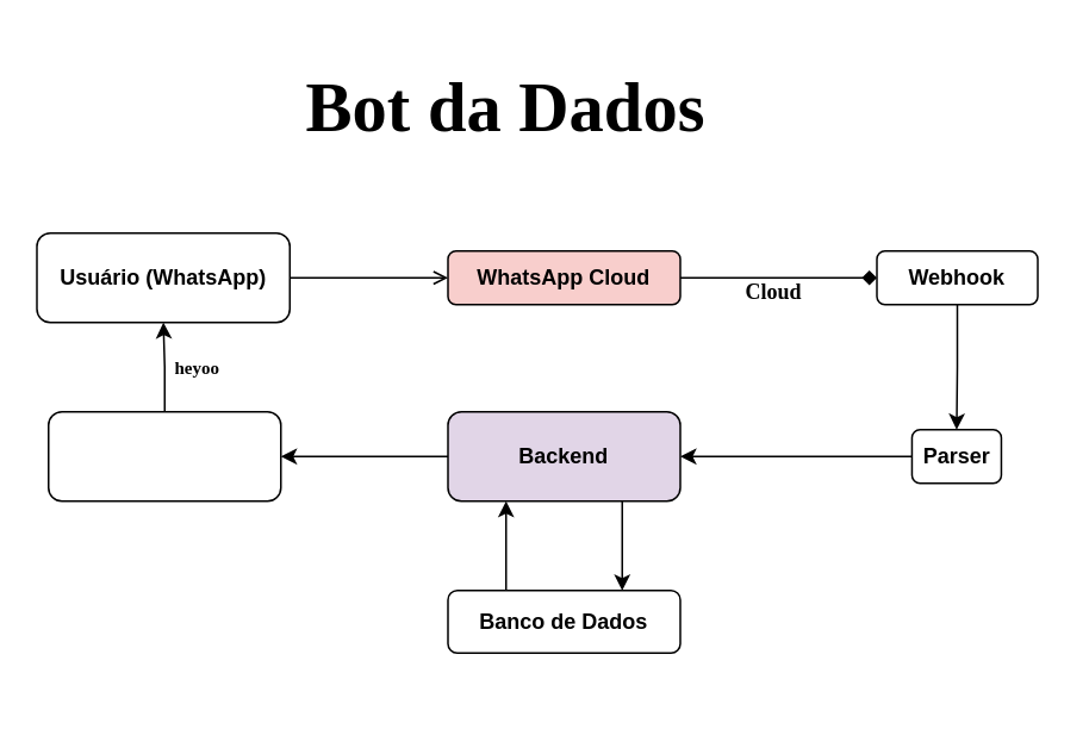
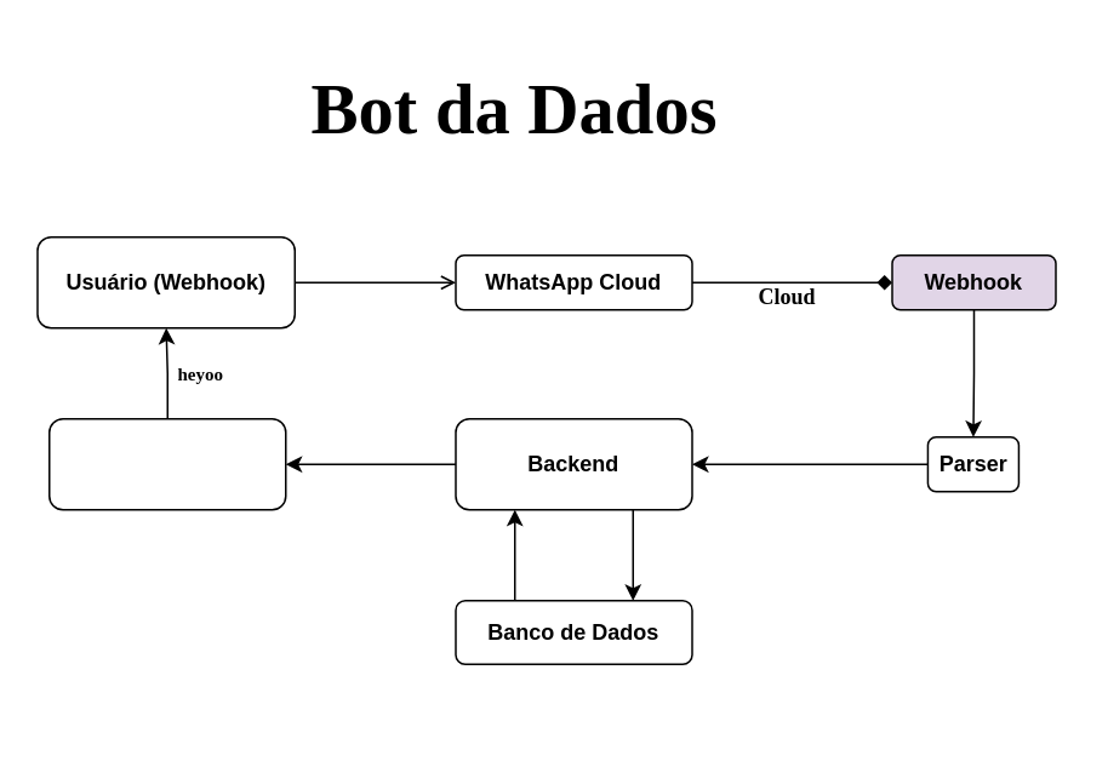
- <mxCell id="5" value="&lt;b&gt;&amp;nbsp;Usuário (WhatsApp)&amp;nbsp;&lt;/b&gt;" style="rounded=1;whiteSpace=wrap;html=1;" parent="1" vertex="1"><mxGeometry x="20" y="130" width="141.51" height="50" as="geometry" /></mxCell>
+ <mxCell id="5" value="&lt;b&gt;&amp;nbsp;Usuário (Webhook)&amp;nbsp;&lt;/b&gt;" style="rounded=1;whiteSpace=wrap;html=1;" parent="1" vertex="1"><mxGeometry x="20" y="130" width="141.51" height="50" as="geometry" /></mxCell>
- <mxCell id="8" value="&lt;b&gt;WhatsApp Cloud&lt;/b&gt;" style="rounded=1;whiteSpace=wrap;html=1;fillColor=#f8cecc;" parent="1" vertex="1"><mxGeometry x="250" y="140" width="130" height="30" as="geometry" /></mxCell>
+ <mxCell id="8" value="&lt;b&gt;WhatsApp Cloud&lt;/b&gt;" style="rounded=1;whiteSpace=wrap;html=1;" parent="1" vertex="1"><mxGeometry x="250" y="140" width="130" height="30" as="geometry" /></mxCell>
- <mxCell id="10" value="&lt;b&gt;Webhook&lt;/b&gt;" style="rounded=1;whiteSpace=wrap;html=1;" parent="1" vertex="1"><mxGeometry x="490" y="140" width="90" height="30" as="geometry" /></mxCell>
+ <mxCell id="10" value="&lt;b&gt;Webhook&lt;/b&gt;" style="rounded=1;whiteSpace=wrap;html=1;fillColor=#e1d5e7;" parent="1" vertex="1"><mxGeometry x="490" y="140" width="90" height="30" as="geometry" /></mxCell>
- <mxCell id="15" value="&lt;b&gt;Backend&lt;/b&gt;" style="rounded=1;whiteSpace=wrap;html=1;fillColor=#e1d5e7;" parent="1" vertex="1"><mxGeometry x="250" y="230" width="130" height="50" as="geometry" /></mxCell>
+ <mxCell id="15" value="&lt;b&gt;Backend&lt;/b&gt;" style="rounded=1;whiteSpace=wrap;html=1;" parent="1" vertex="1"><mxGeometry x="250" y="230" width="130" height="50" as="geometry" /></mxCell>
